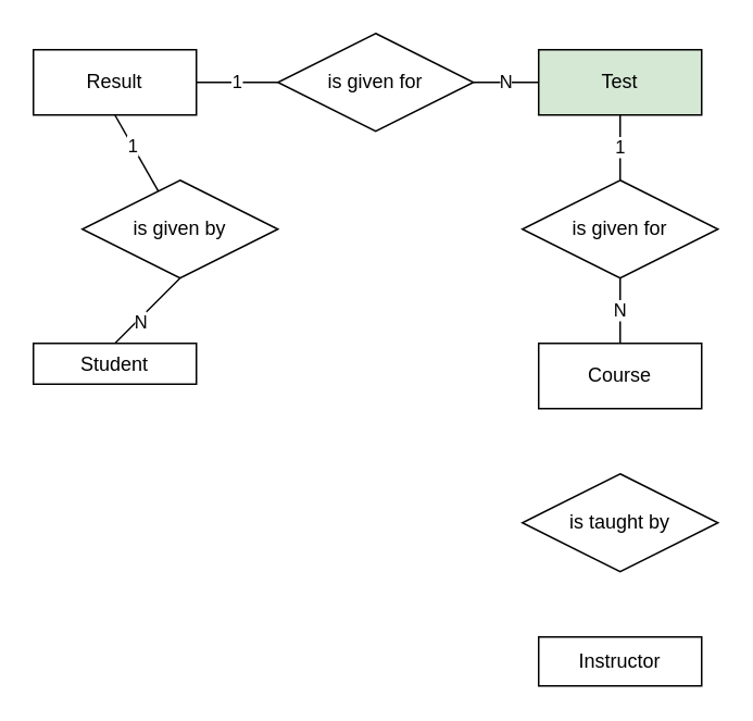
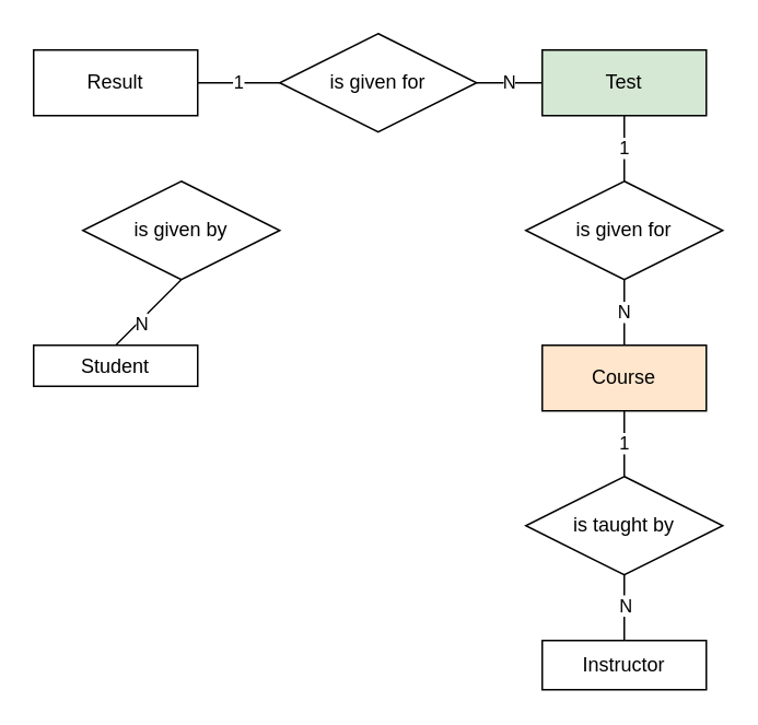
- <mxCell id="19" value="" style="endArrow=none;html=1;rounded=0;exitX=0.5;exitY=1;exitDx=0;exitDy=0;" edge="1" parent="1" source="2" target="11"><mxGeometry relative="1" as="geometry"><mxPoint x="270" y="470" as="sourcePoint" /><mxPoint x="430" y="470" as="targetPoint" /></mxGeometry></mxCell>
- <mxCell id="20" value="1" style="edgeLabel;html=1;align=center;verticalAlign=middle;resizable=0;points=[];" vertex="1" connectable="0" parent="19"><mxGeometry x="-0.233" relative="1" as="geometry"><mxPoint as="offset" /></mxGeometry></mxCell>
- <mxCell id="6" value="Course" style="whiteSpace=wrap;html=1;align=center;" vertex="1" parent="1"><mxGeometry x="330" y="210" width="100" height="40" as="geometry" /></mxCell>
+ <mxCell id="6" value="Course" style="whiteSpace=wrap;html=1;align=center;fillColor=#ffe6cc;" vertex="1" parent="1"><mxGeometry x="330" y="210" width="100" height="40" as="geometry" /></mxCell>
+ <mxCell id="10" value="1" style="endArrow=none;html=1;rounded=0;" edge="1" parent="1" source="9" target="6"><mxGeometry relative="1" as="geometry"><mxPoint x="550" y="-80" as="sourcePoint" /><mxPoint x="430" y="290" as="targetPoint" /></mxGeometry></mxCell>
+ <mxCell id="7" value="" style="endArrow=none;html=1;rounded=0;" edge="1" parent="1" source="9" target="5"><mxGeometry relative="1" as="geometry"><mxPoint x="360" y="330" as="sourcePoint" /><mxPoint x="430" y="290" as="targetPoint" /></mxGeometry></mxCell>
+ <mxCell id="8" value="N" style="edgeLabel;html=1;align=center;verticalAlign=middle;resizable=0;points=[];" connectable="0" vertex="1" parent="7"><mxGeometry x="-0.12" relative="1" as="geometry"><mxPoint as="offset" /></mxGeometry></mxCell>
